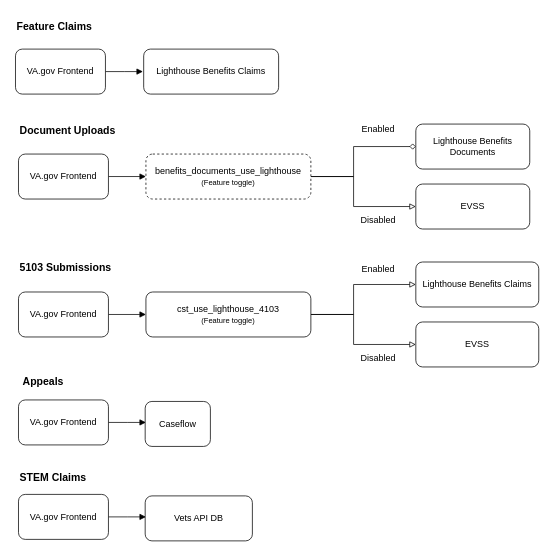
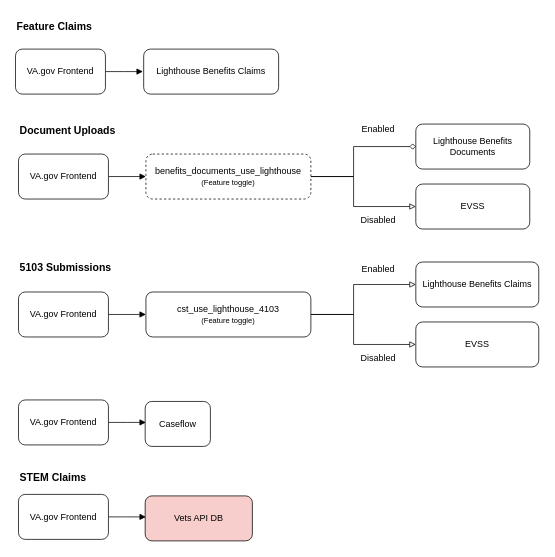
- <mxCell id="28" value="Appeals" style="text;html=1;align=left;verticalAlign=middle;whiteSpace=wrap;rounded=0;fontSize=14;fontStyle=1" parent="1" vertex="1"><mxGeometry x="28" y="493" width="63" height="30" as="geometry" /></mxCell>
- <mxCell id="33" value="Vets API DB" style="rounded=1;whiteSpace=wrap;html=1;" parent="1" vertex="1"><mxGeometry x="193" y="661" width="143" height="60" as="geometry" /></mxCell>
+ <mxCell id="33" value="Vets API DB" style="rounded=1;whiteSpace=wrap;html=1;fillColor=#f8cecc;" parent="1" vertex="1"><mxGeometry x="193" y="661" width="143" height="60" as="geometry" /></mxCell>
